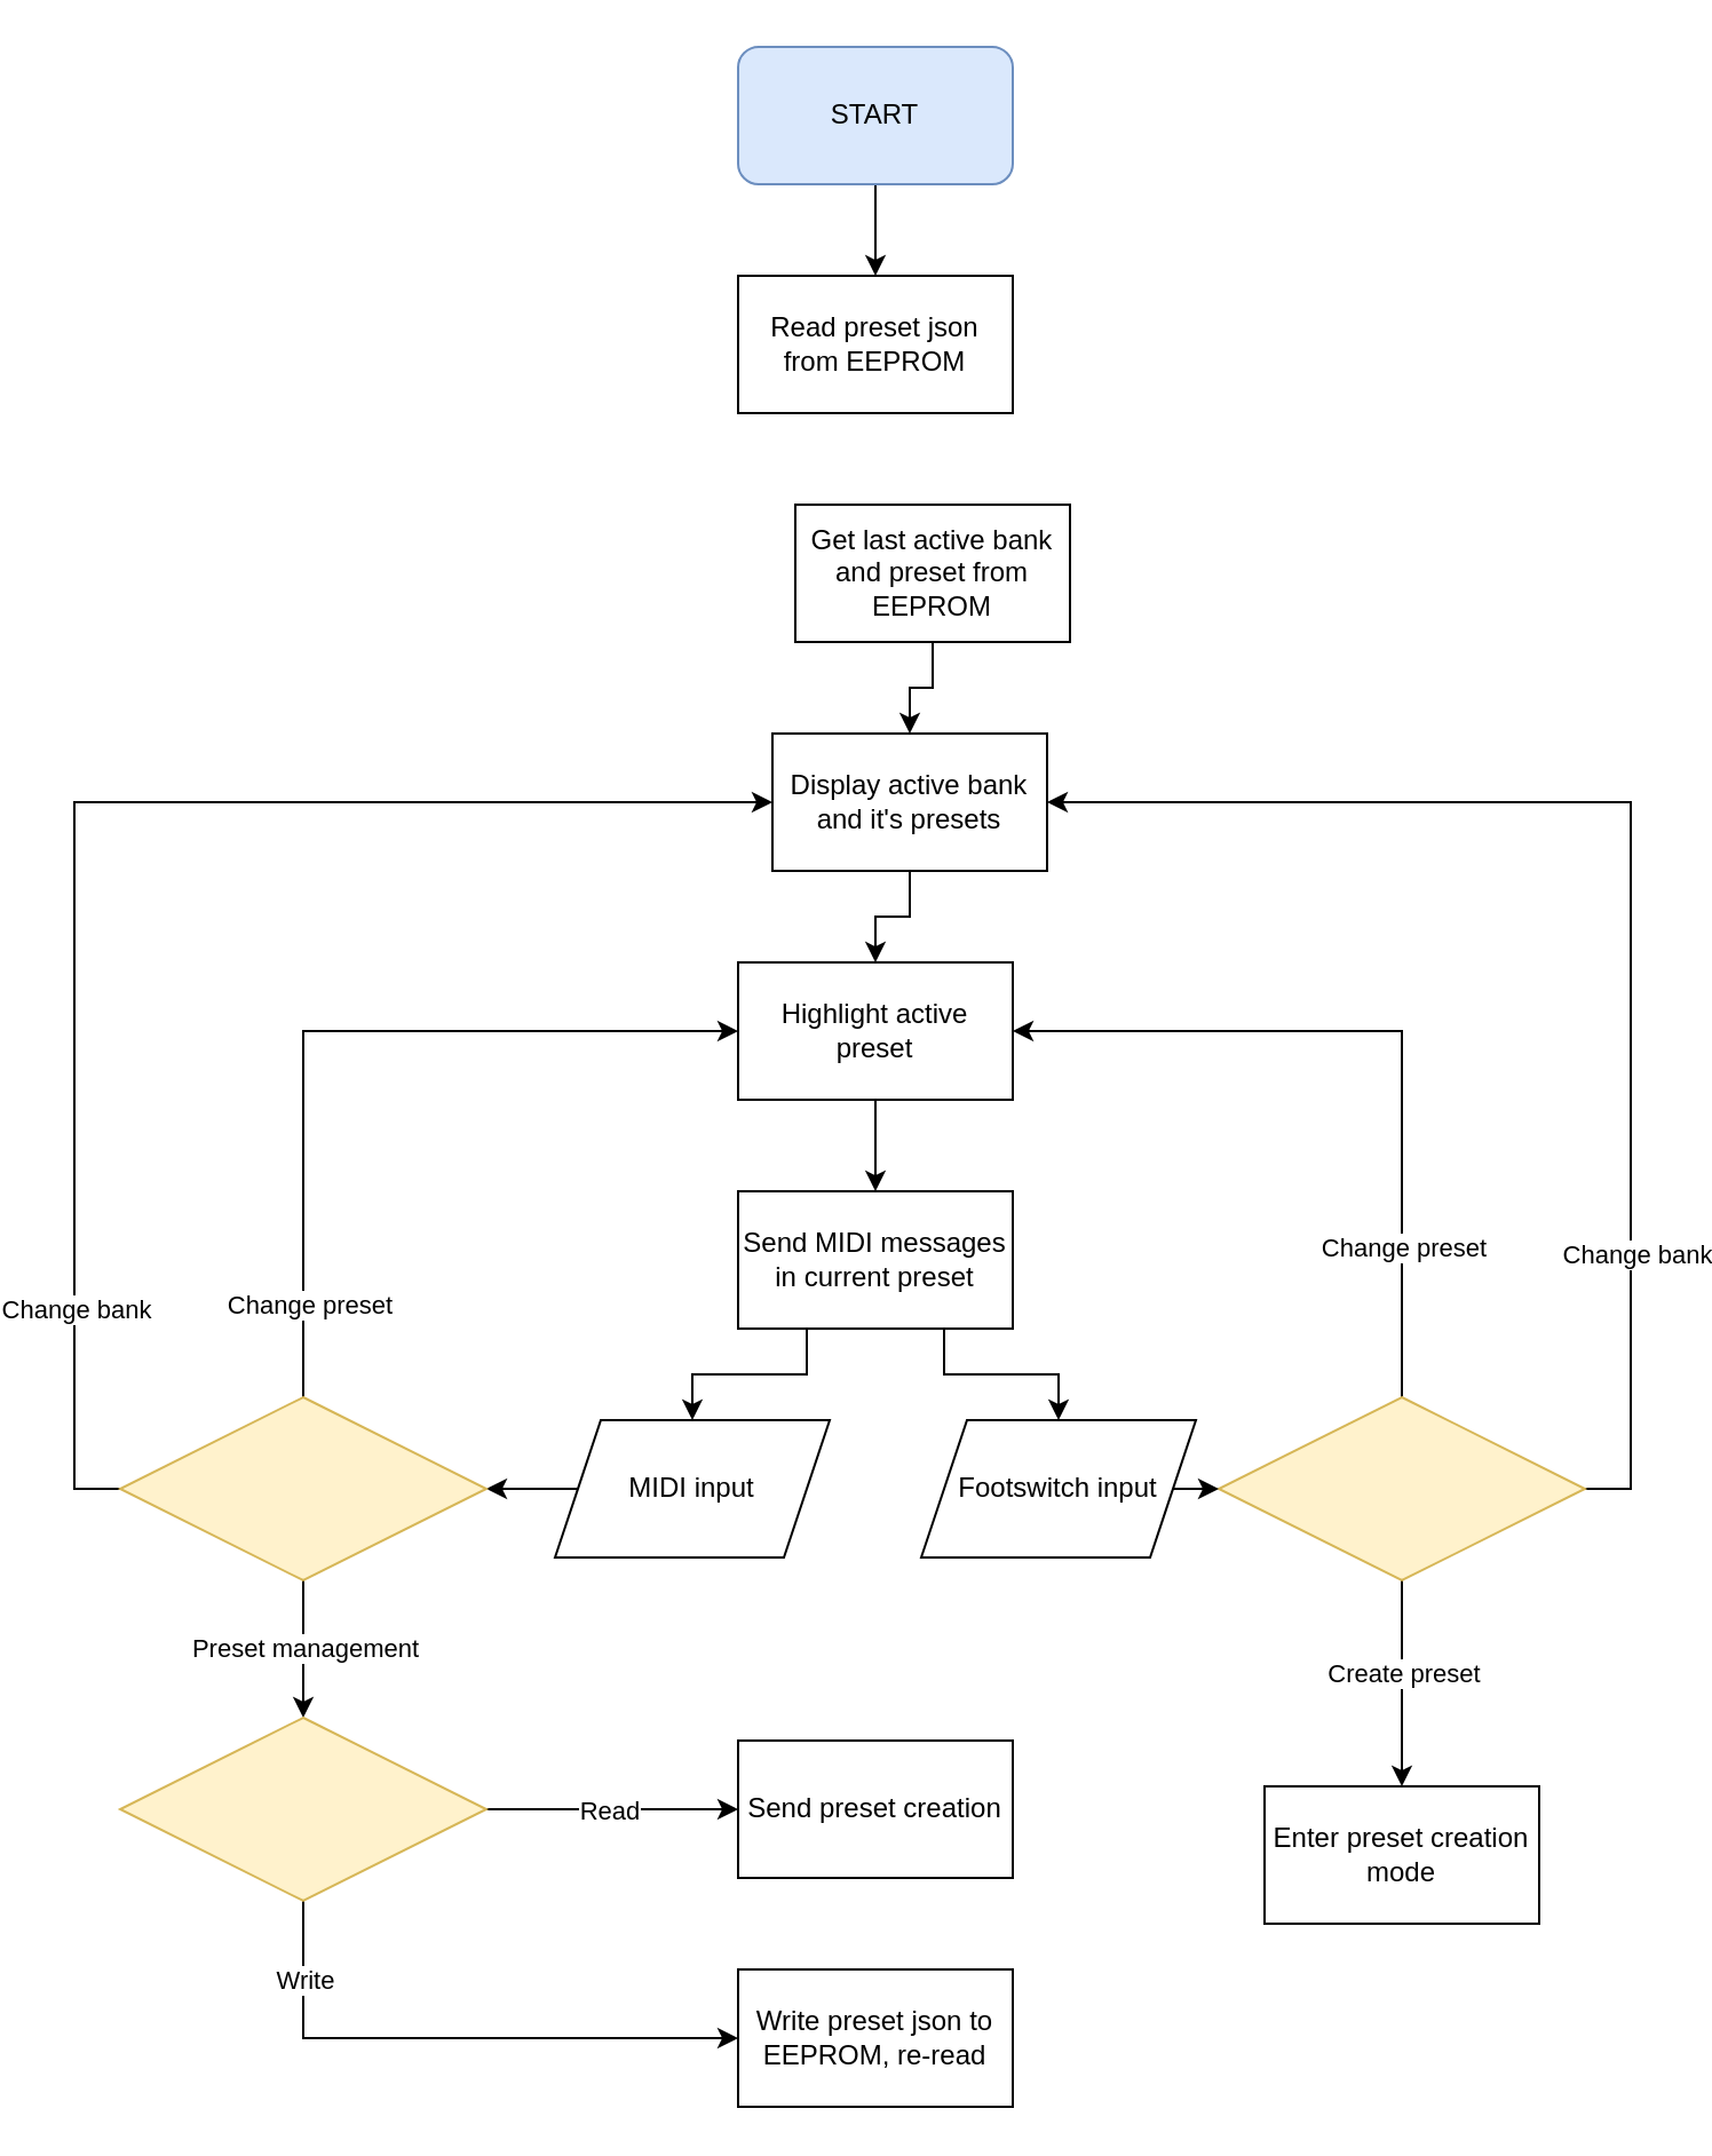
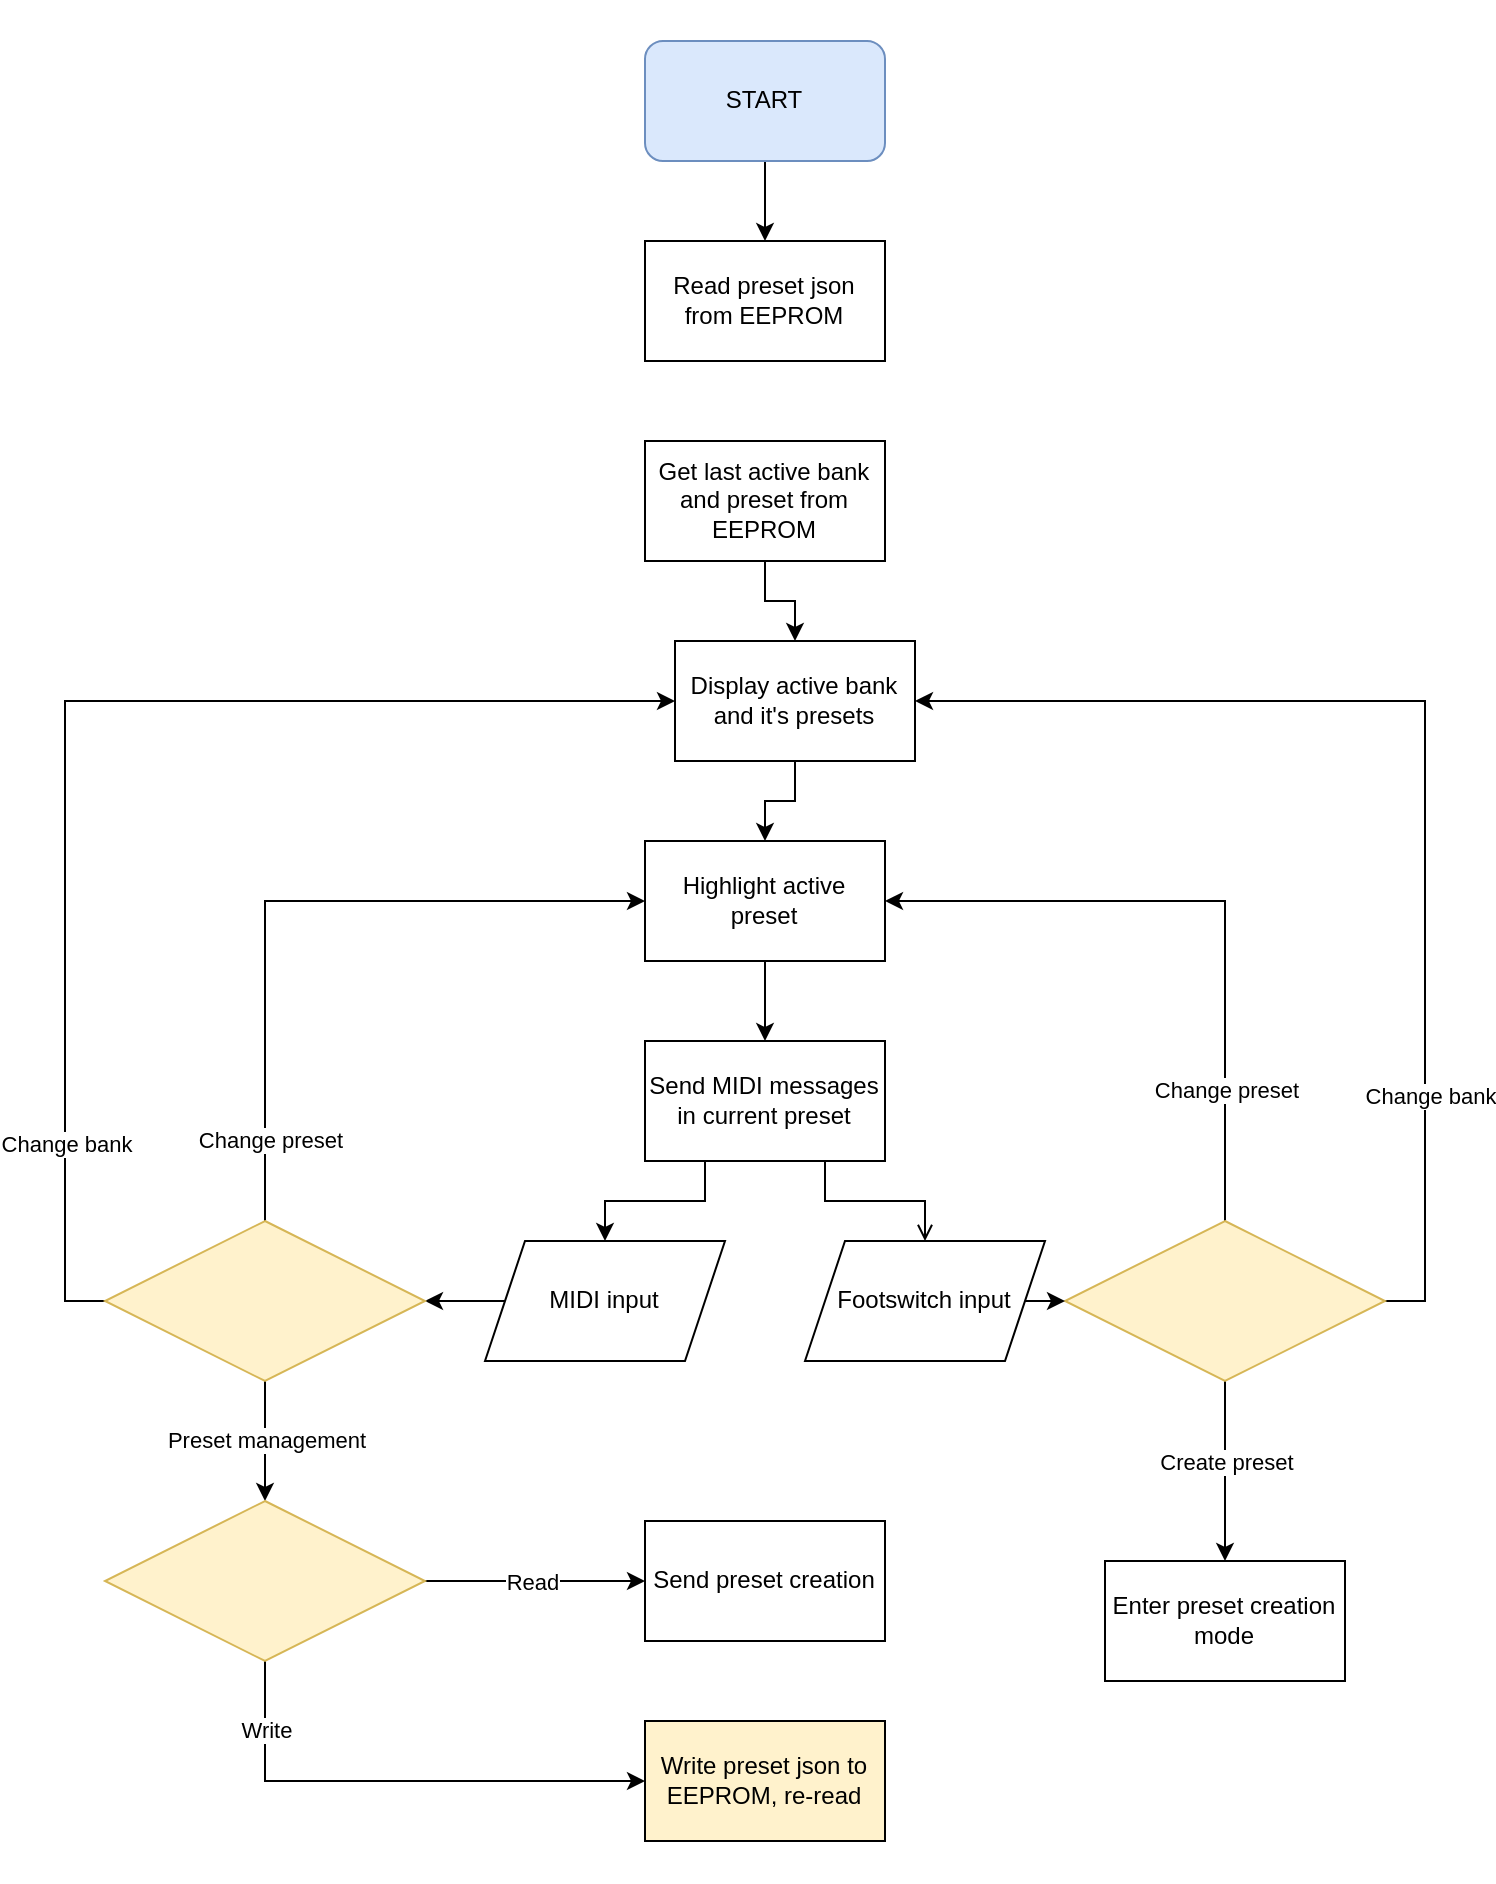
- <mxCell id="21" value="Get last active bank and preset from EEPROM" style="rounded=0;whiteSpace=wrap;html=1;" vertex="1" parent="1"><mxGeometry x="315" y="220" width="120" height="60" as="geometry" /></mxCell>
+ <mxCell id="21" value="Get last active bank and preset from EEPROM" style="rounded=0;whiteSpace=wrap;html=1;" vertex="1" parent="1"><mxGeometry x="290" y="220" width="120" height="60" as="geometry" /></mxCell>
- <mxCell id="15" style="edgeStyle=orthogonalEdgeStyle;rounded=0;orthogonalLoop=1;jettySize=auto;html=1;exitX=0.75;exitY=1;exitDx=0;exitDy=0;entryX=0.5;entryY=0;entryDx=0;entryDy=0;" edge="1" parent="1" source="16" target="23"><mxGeometry relative="1" as="geometry" /></mxCell>
+ <mxCell id="15" style="edgeStyle=orthogonalEdgeStyle;rounded=0;orthogonalLoop=1;jettySize=auto;html=1;exitX=0.75;exitY=1;exitDx=0;exitDy=0;entryX=0.5;entryY=0;entryDx=0;entryDy=0;endArrow=open;" edge="1" parent="1" source="16" target="23"><mxGeometry relative="1" as="geometry" /></mxCell>
- <mxCell id="39" value="Write preset json to EEPROM, re-read" style="rounded=0;whiteSpace=wrap;html=1;" vertex="1" parent="1"><mxGeometry x="290" y="860" width="120" height="60" as="geometry" /></mxCell>
+ <mxCell id="39" value="Write preset json to EEPROM, re-read" style="rounded=0;whiteSpace=wrap;html=1;fillColor=#fff2cc;" vertex="1" parent="1"><mxGeometry x="290" y="860" width="120" height="60" as="geometry" /></mxCell>
